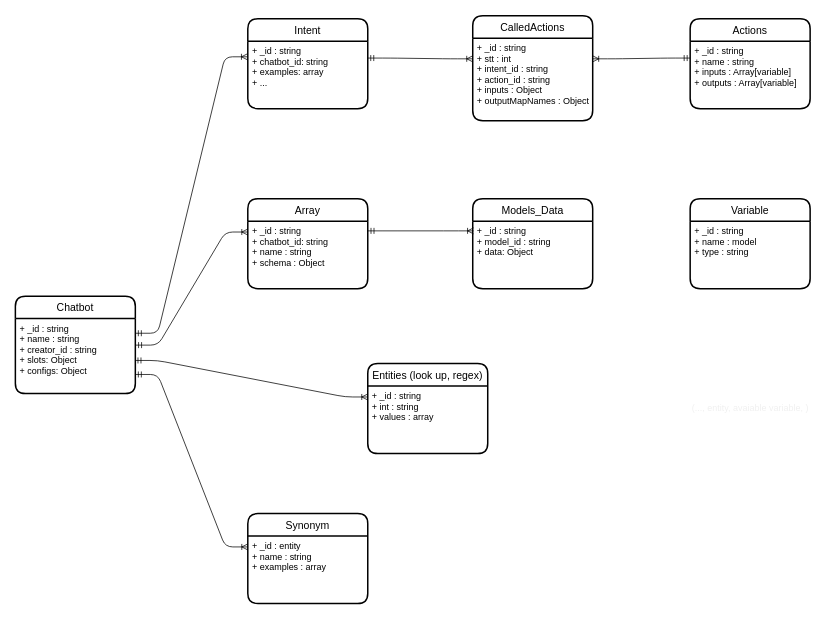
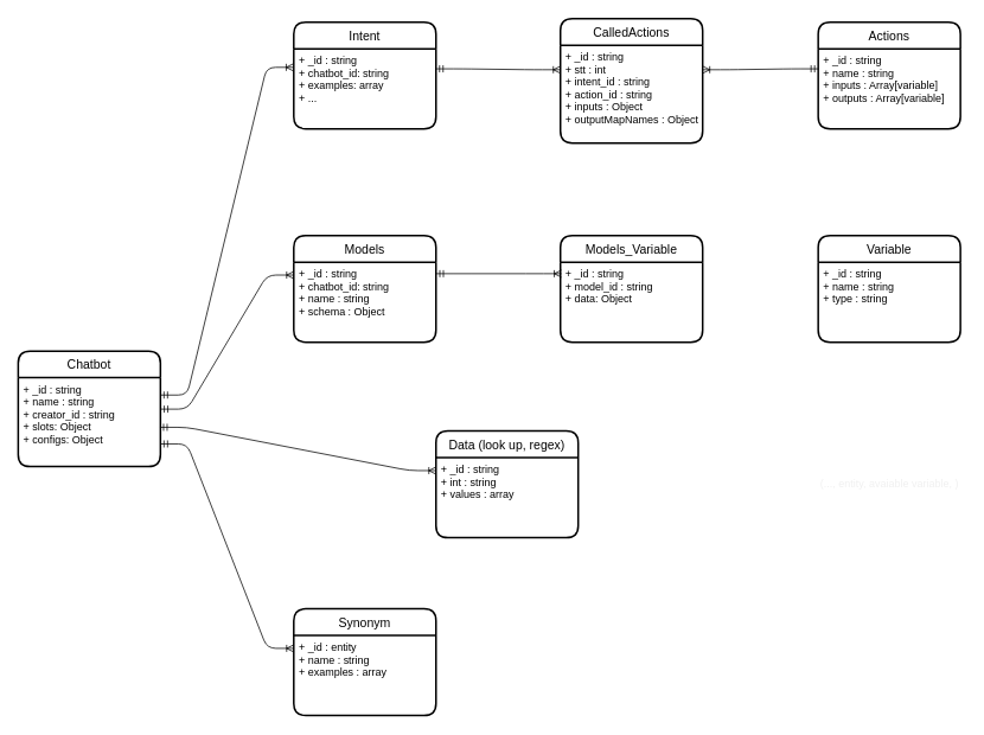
- <mxCell id="10" value="Array" style="swimlane;childLayout=stackLayout;horizontal=1;startSize=30;horizontalStack=0;rounded=1;fontSize=14;fontStyle=0;strokeWidth=2;resizeParent=0;resizeLast=1;shadow=0;dashed=0;align=center;" parent="1" vertex="1"><mxGeometry x="330" y="264" width="160" height="120" as="geometry" /></mxCell>
+ <mxCell id="10" value="Models" style="swimlane;childLayout=stackLayout;horizontal=1;startSize=30;horizontalStack=0;rounded=1;fontSize=14;fontStyle=0;strokeWidth=2;resizeParent=0;resizeLast=1;shadow=0;dashed=0;align=center;" parent="1" vertex="1"><mxGeometry x="330" y="264" width="160" height="120" as="geometry" /></mxCell>
- <mxCell id="8" value="Models_Data" style="swimlane;childLayout=stackLayout;horizontal=1;startSize=30;horizontalStack=0;rounded=1;fontSize=14;fontStyle=0;strokeWidth=2;resizeParent=0;resizeLast=1;shadow=0;dashed=0;align=center;" parent="1" vertex="1"><mxGeometry x="630" y="264" width="160" height="120" as="geometry" /></mxCell>
+ <mxCell id="8" value="Models_Variable" style="swimlane;childLayout=stackLayout;horizontal=1;startSize=30;horizontalStack=0;rounded=1;fontSize=14;fontStyle=0;strokeWidth=2;resizeParent=0;resizeLast=1;shadow=0;dashed=0;align=center;" parent="1" vertex="1"><mxGeometry x="630" y="264" width="160" height="120" as="geometry" /></mxCell>
- <mxCell id="26" value="+ _id : string&#10;+ name : model&#10;+ type : string &#10;    " style="align=left;strokeColor=none;fillColor=none;spacingLeft=4;fontSize=12;verticalAlign=top;resizable=0;rotatable=0;part=1;" parent="25" vertex="1"><mxGeometry y="30" width="160" height="90" as="geometry" /></mxCell>
+ <mxCell id="26" value="+ _id : string&#10;+ name : string&#10;+ type : string &#10;    " style="align=left;strokeColor=none;fillColor=none;spacingLeft=4;fontSize=12;verticalAlign=top;resizable=0;rotatable=0;part=1;" parent="25" vertex="1"><mxGeometry y="30" width="160" height="90" as="geometry" /></mxCell>
- <mxCell id="14" value="Entities (look up, regex)" style="swimlane;childLayout=stackLayout;horizontal=1;startSize=30;horizontalStack=0;rounded=1;fontSize=14;fontStyle=0;strokeWidth=2;resizeParent=0;resizeLast=1;shadow=0;dashed=0;align=center;" parent="1" vertex="1"><mxGeometry x="490" y="484" width="160" height="120" as="geometry" /></mxCell>
+ <mxCell id="14" value="Data (look up, regex)" style="swimlane;childLayout=stackLayout;horizontal=1;startSize=30;horizontalStack=0;rounded=1;fontSize=14;fontStyle=0;strokeWidth=2;resizeParent=0;resizeLast=1;shadow=0;dashed=0;align=center;" parent="1" vertex="1"><mxGeometry x="490" y="484" width="160" height="120" as="geometry" /></mxCell>
